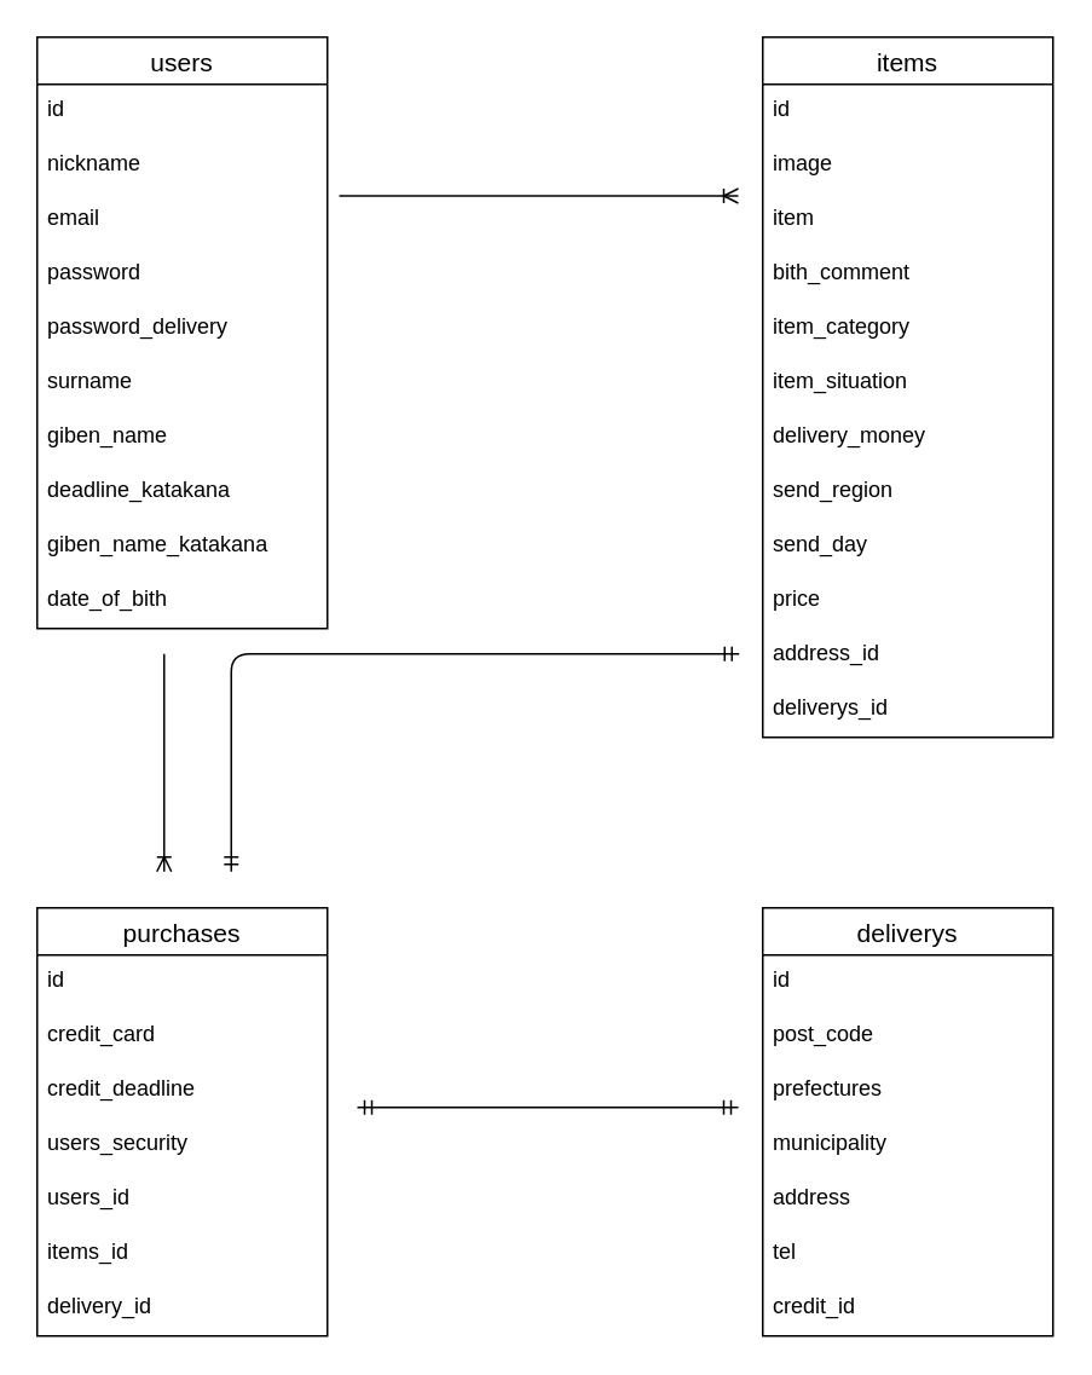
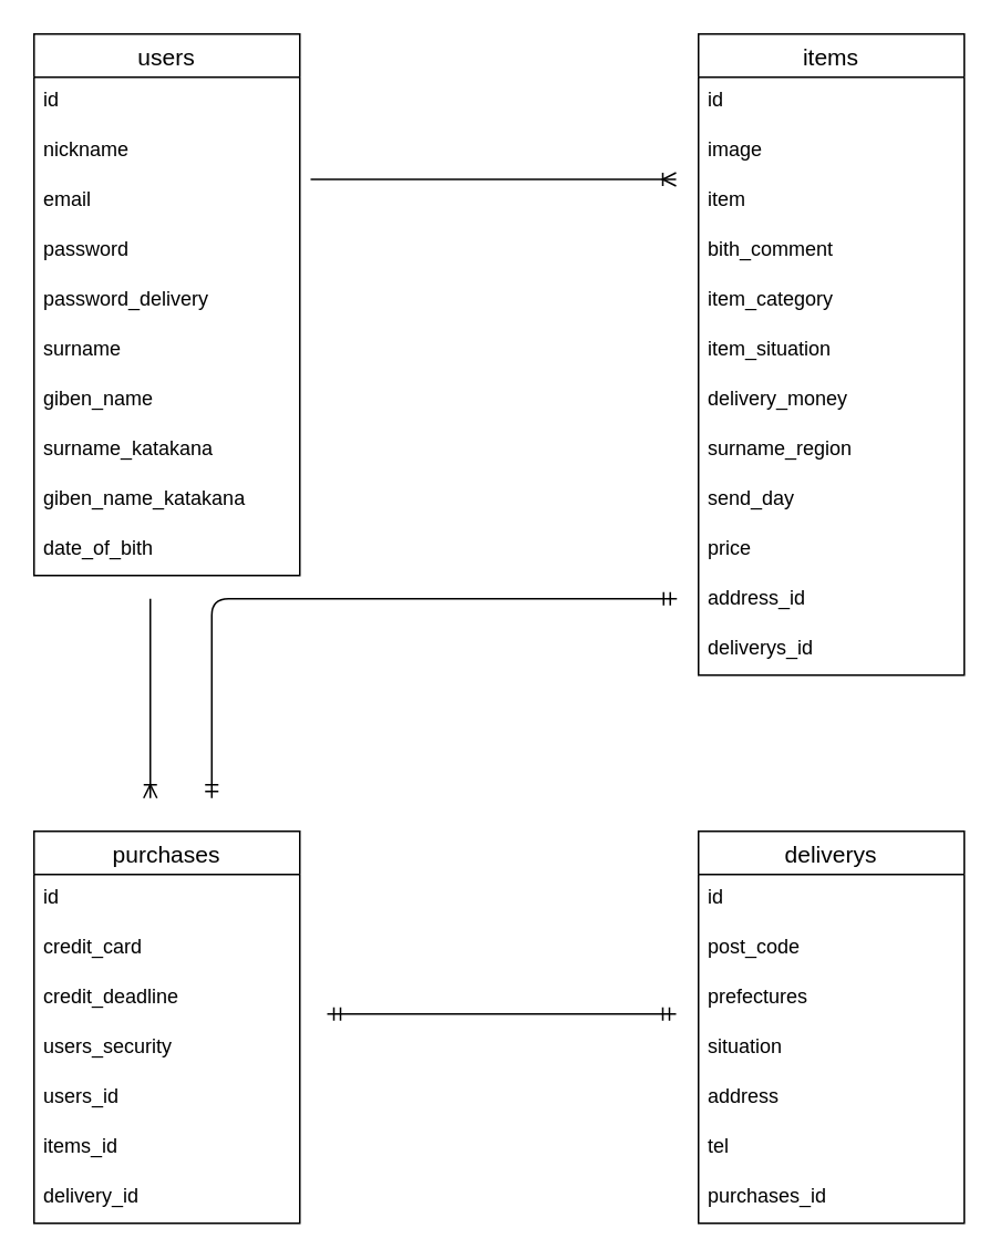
- <mxCell id="11" value="deadline_katakana" style="text;strokeColor=none;fillColor=none;spacingLeft=4;spacingRight=4;overflow=hidden;rotatable=0;points=[[0,0.5],[1,0.5]];portConstraint=eastwest;fontSize=12;" vertex="1" parent="3"><mxGeometry y="236" width="160" height="30" as="geometry" /></mxCell>
+ <mxCell id="11" value="surname_katakana" style="text;strokeColor=none;fillColor=none;spacingLeft=4;spacingRight=4;overflow=hidden;rotatable=0;points=[[0,0.5],[1,0.5]];portConstraint=eastwest;fontSize=12;" vertex="1" parent="3"><mxGeometry y="236" width="160" height="30" as="geometry" /></mxCell>
- <mxCell id="22" value="send_region" style="text;strokeColor=none;fillColor=none;spacingLeft=4;spacingRight=4;overflow=hidden;rotatable=0;points=[[0,0.5],[1,0.5]];portConstraint=eastwest;fontSize=12;" vertex="1" parent="14"><mxGeometry y="236" width="160" height="30" as="geometry" /></mxCell>
+ <mxCell id="22" value="surname_region" style="text;strokeColor=none;fillColor=none;spacingLeft=4;spacingRight=4;overflow=hidden;rotatable=0;points=[[0,0.5],[1,0.5]];portConstraint=eastwest;fontSize=12;" vertex="1" parent="14"><mxGeometry y="236" width="160" height="30" as="geometry" /></mxCell>
- <mxCell id="39" value="municipality" style="text;strokeColor=none;fillColor=none;spacingLeft=4;spacingRight=4;overflow=hidden;rotatable=0;points=[[0,0.5],[1,0.5]];portConstraint=eastwest;fontSize=12;" vertex="1" parent="35"><mxGeometry y="116" width="160" height="30" as="geometry" /></mxCell>
+ <mxCell id="39" value="situation" style="text;strokeColor=none;fillColor=none;spacingLeft=4;spacingRight=4;overflow=hidden;rotatable=0;points=[[0,0.5],[1,0.5]];portConstraint=eastwest;fontSize=12;" vertex="1" parent="35"><mxGeometry y="116" width="160" height="30" as="geometry" /></mxCell>
- <mxCell id="42" value="credit_id" style="text;strokeColor=none;fillColor=none;spacingLeft=4;spacingRight=4;overflow=hidden;rotatable=0;points=[[0,0.5],[1,0.5]];portConstraint=eastwest;fontSize=12;" vertex="1" parent="35"><mxGeometry y="206" width="160" height="30" as="geometry" /></mxCell>
+ <mxCell id="42" value="purchases_id" style="text;strokeColor=none;fillColor=none;spacingLeft=4;spacingRight=4;overflow=hidden;rotatable=0;points=[[0,0.5],[1,0.5]];portConstraint=eastwest;fontSize=12;" vertex="1" parent="35"><mxGeometry y="206" width="160" height="30" as="geometry" /></mxCell>
